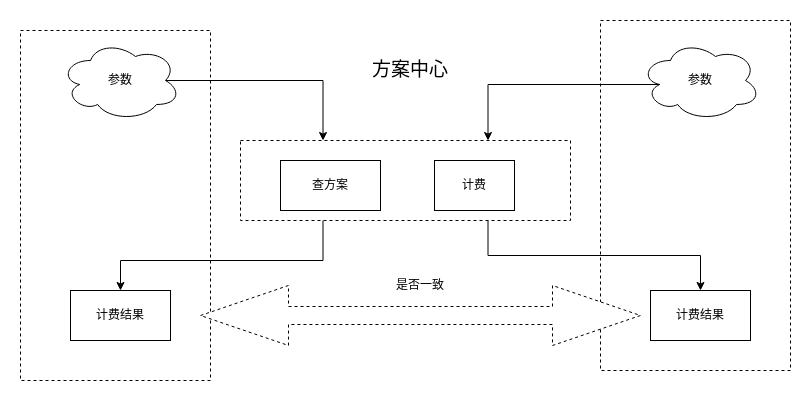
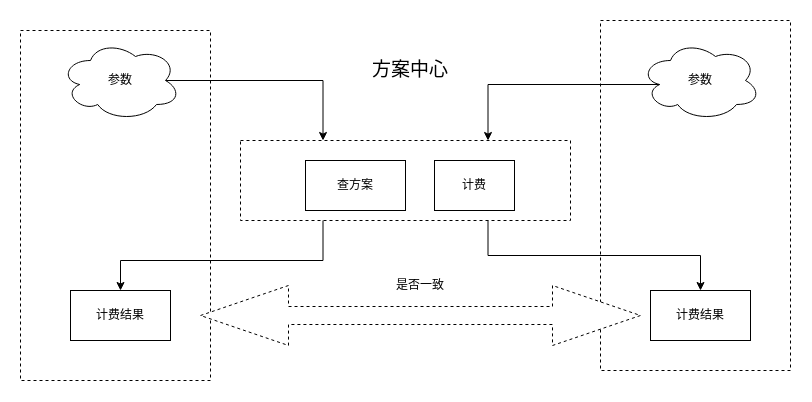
- <mxCell id="7" value="查方案" style="rounded=0;whiteSpace=wrap;html=1;fillColor=none;" parent="1" vertex="1"><mxGeometry x="280" y="160" width="100" height="50" as="geometry" /></mxCell>
+ <mxCell id="7" value="查方案" style="rounded=0;whiteSpace=wrap;html=1;fillColor=none;" parent="1" vertex="1"><mxGeometry x="305" y="160" width="100" height="50" as="geometry" /></mxCell>
